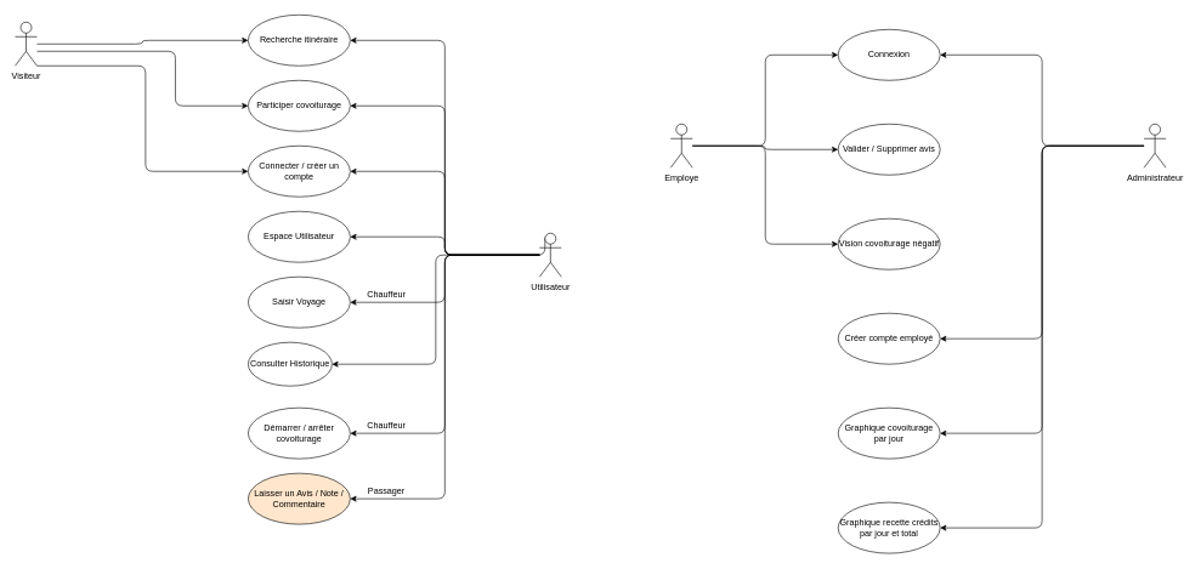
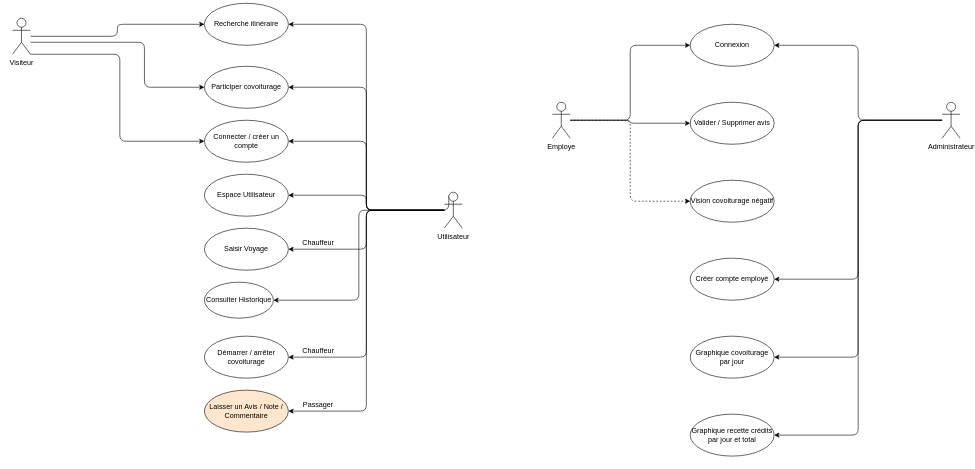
- <mxCell id="16" value="Recherche itinéraire" style="ellipse;whiteSpace=wrap;html=1;rounded=1;" vertex="1" parent="1"><mxGeometry x="340" y="20" width="140" height="70" as="geometry" /></mxCell>
+ <mxCell id="16" value="Recherche itinéraire" style="ellipse;whiteSpace=wrap;html=1;rounded=1;" vertex="1" parent="1"><mxGeometry x="340" y="5" width="140" height="70" as="geometry" /></mxCell>
- <mxCell id="28" style="edgeStyle=orthogonalEdgeStyle;rounded=1;orthogonalLoop=1;jettySize=auto;html=1;entryX=0;entryY=0.5;entryDx=0;entryDy=0;" edge="1" parent="1" source="29" target="32"><mxGeometry relative="1" as="geometry" /></mxCell>
+ <mxCell id="28" style="edgeStyle=orthogonalEdgeStyle;rounded=1;orthogonalLoop=1;jettySize=auto;html=1;entryX=0;entryY=0.5;entryDx=0;entryDy=0;dashed=1;" edge="1" parent="1" source="29" target="32"><mxGeometry relative="1" as="geometry" /></mxCell>
